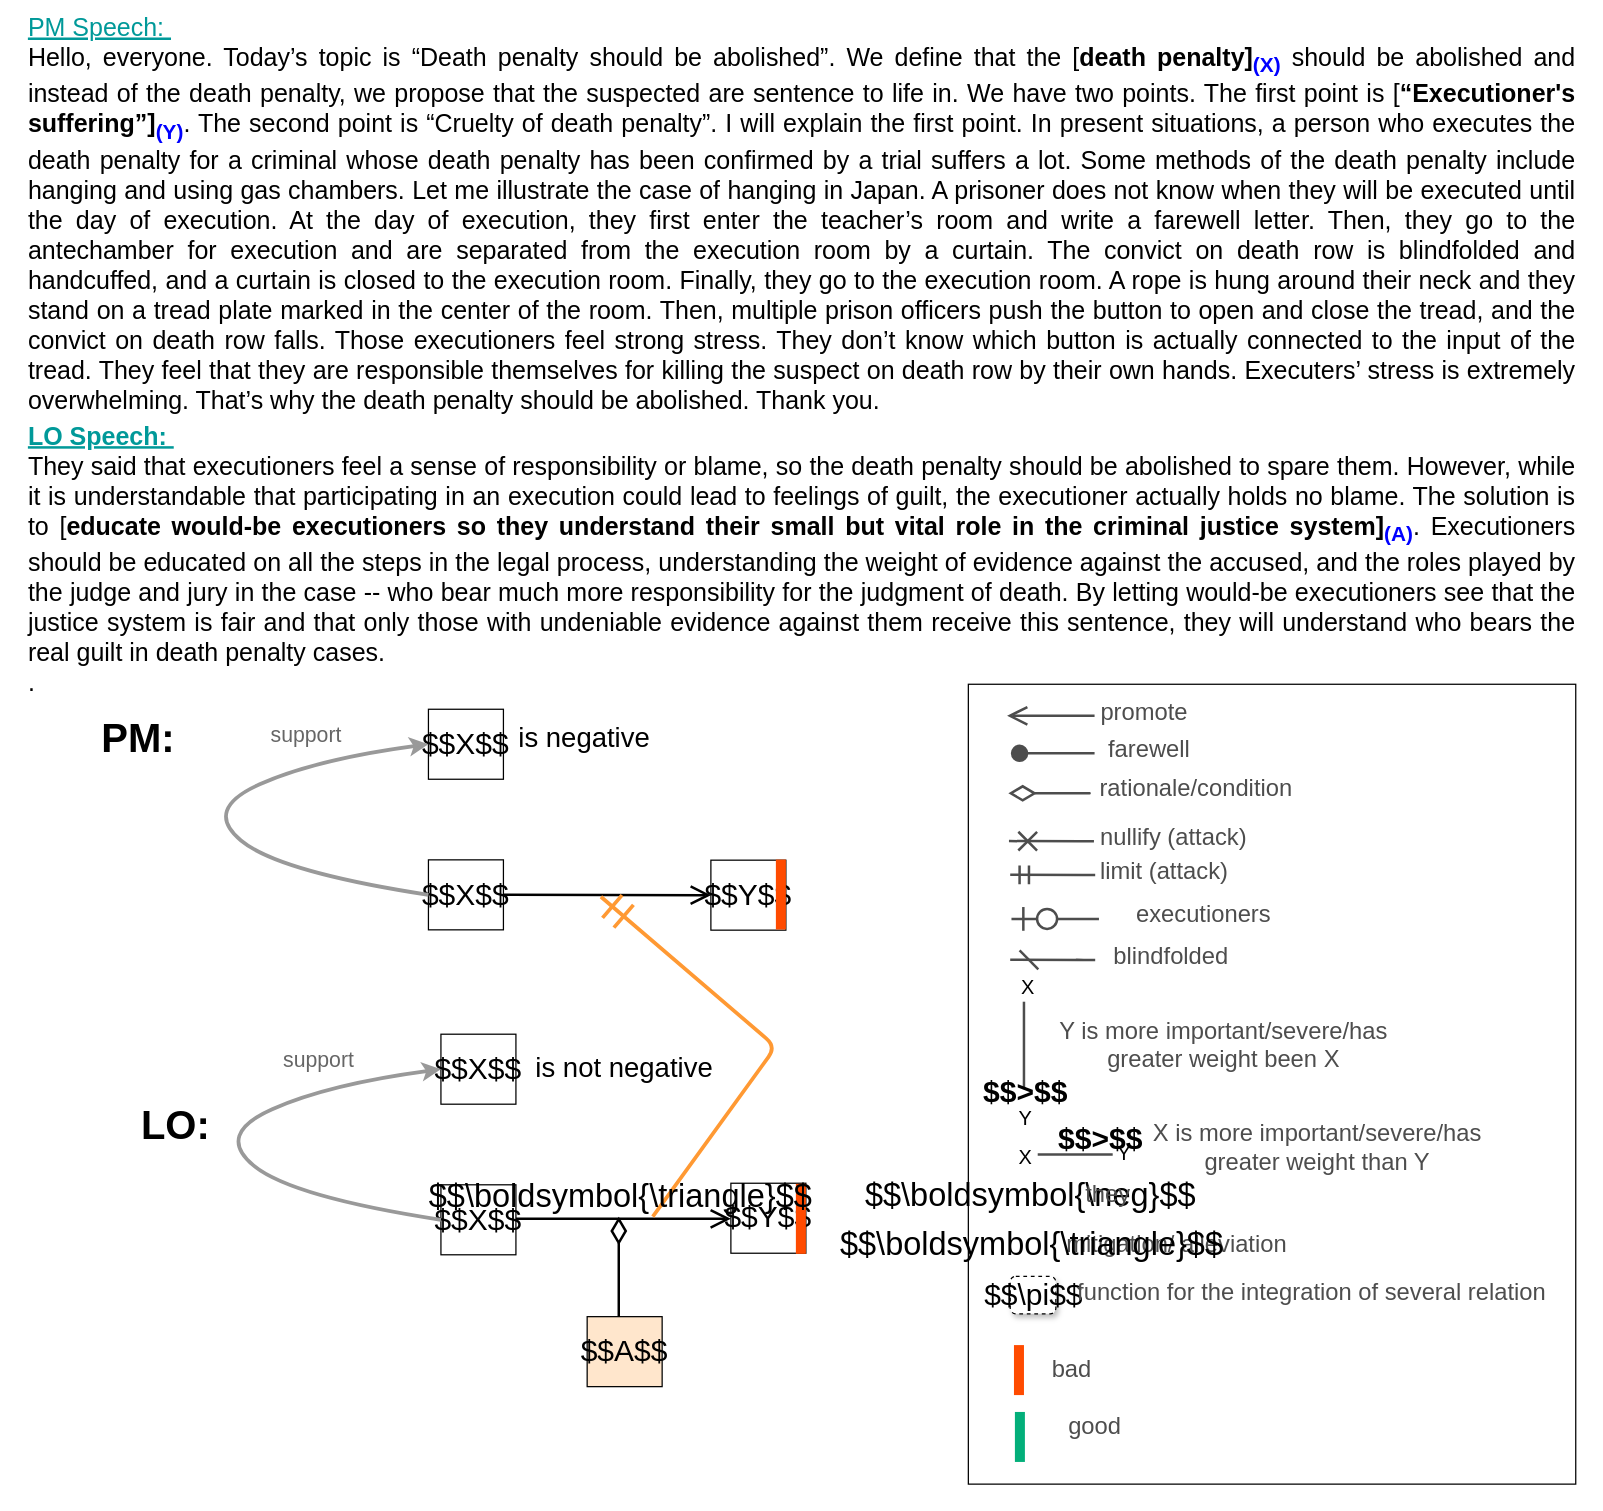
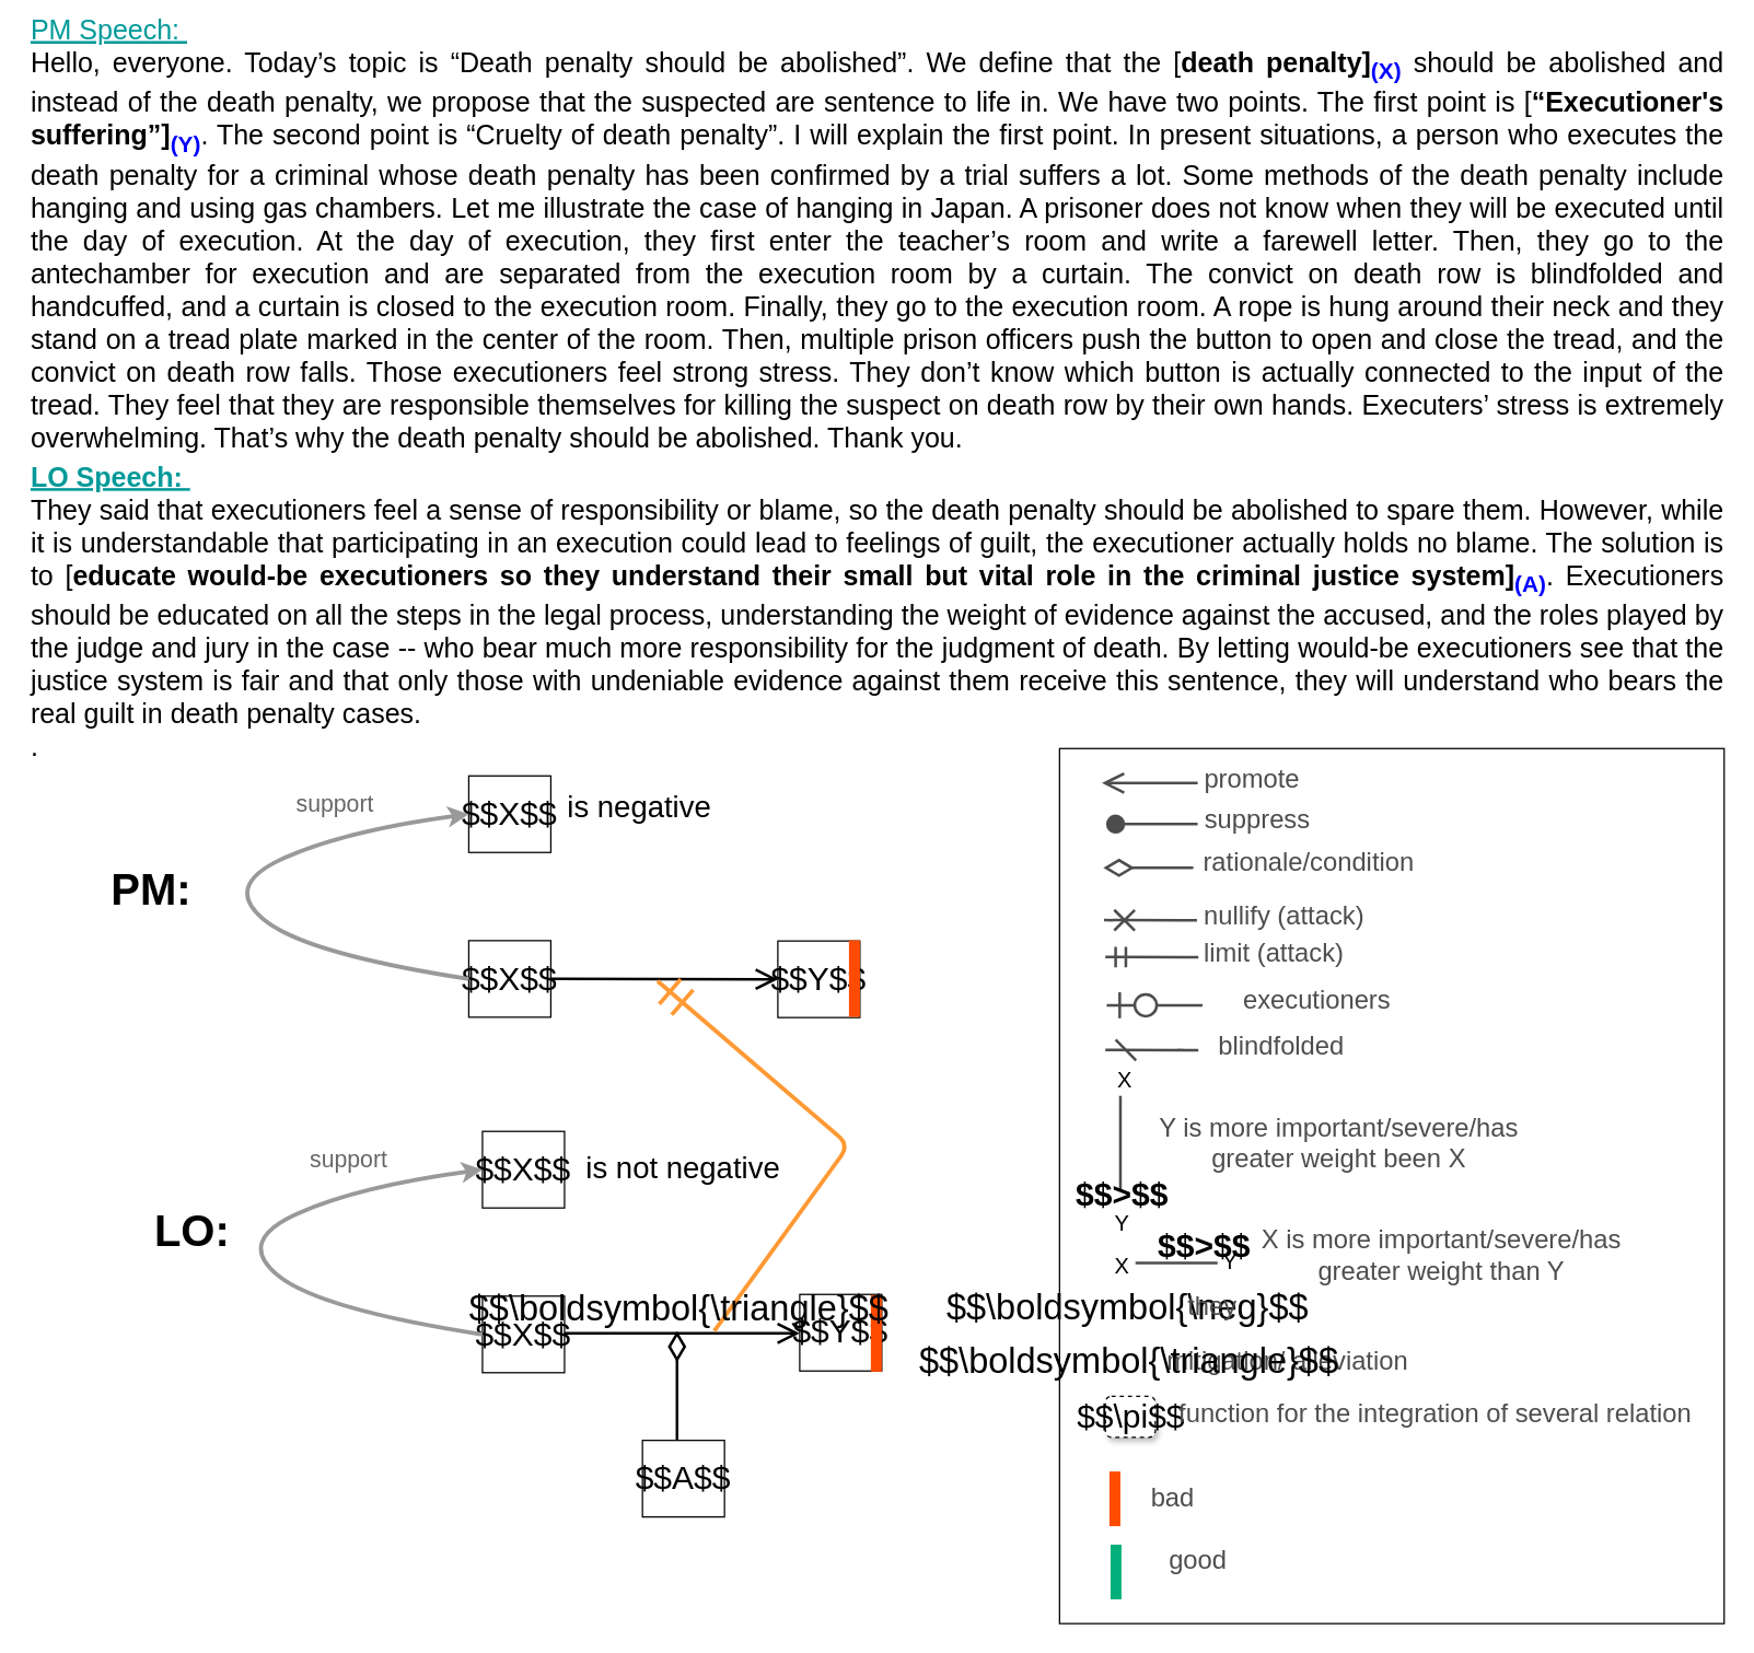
- <mxCell id="3" value="&lt;font size=&quot;1&quot;&gt;&lt;b style=&quot;font-size: 32px&quot;&gt;PM:&lt;/b&gt;&lt;/font&gt;" style="text;html=1;strokeColor=none;fillColor=none;align=center;verticalAlign=middle;whiteSpace=wrap;rounded=0;" parent="1" vertex="1"><mxGeometry x="70" y="571" width="80" height="40" as="geometry" /></mxCell>
+ <mxCell id="3" value="&lt;font size=&quot;1&quot;&gt;&lt;b style=&quot;font-size: 32px&quot;&gt;PM:&lt;/b&gt;&lt;/font&gt;" style="text;html=1;strokeColor=none;fillColor=none;align=center;verticalAlign=middle;whiteSpace=wrap;rounded=0;" parent="1" vertex="1"><mxGeometry x="70" y="631" width="80" height="40" as="geometry" /></mxCell>
- <mxCell id="37" value="&lt;span style=&quot;font-size: 19px&quot;&gt;farewell&lt;/span&gt;" style="text;html=1;strokeColor=none;fillColor=none;align=center;verticalAlign=middle;whiteSpace=wrap;rounded=0;fontColor=#4D4D4D;" parent="1" vertex="1"><mxGeometry x="879" y="583.25" width="80" height="34" as="geometry" /></mxCell>
+ <mxCell id="37" value="&lt;span style=&quot;font-size: 19px&quot;&gt;suppress&lt;/span&gt;" style="text;html=1;strokeColor=none;fillColor=none;align=center;verticalAlign=middle;whiteSpace=wrap;rounded=0;fontColor=#4D4D4D;" parent="1" vertex="1"><mxGeometry x="879" y="583.25" width="80" height="34" as="geometry" /></mxCell>
- <mxCell id="24" value="&lt;font style=&quot;font-size: 24px&quot;&gt;$$A$$&lt;/font&gt;" style="whiteSpace=wrap;html=1;align=center;fillColor=#ffe6cc;" parent="1" vertex="1"><mxGeometry x="469" y="1053" width="60" height="56" as="geometry" /></mxCell>
+ <mxCell id="24" value="&lt;font style=&quot;font-size: 24px&quot;&gt;$$A$$&lt;/font&gt;" style="whiteSpace=wrap;html=1;align=center;" parent="1" vertex="1"><mxGeometry x="469" y="1053" width="60" height="56" as="geometry" /></mxCell>
